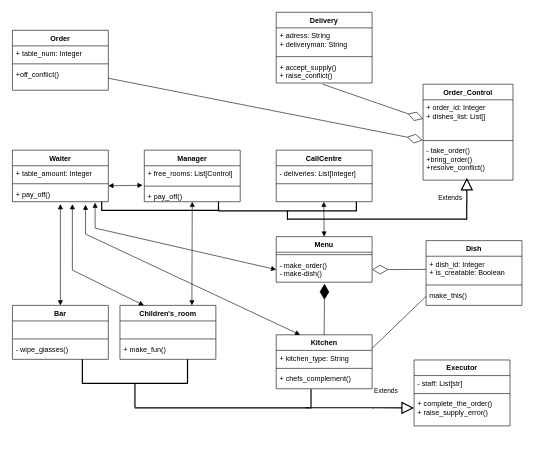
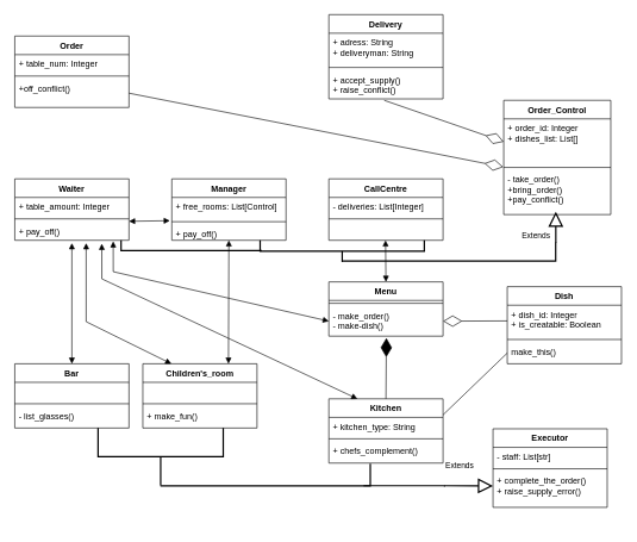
- <mxCell id="38" value="- take_order()&#10;+bring_order()&#10;+resolve_conflict()" style="text;strokeColor=none;fillColor=none;align=left;verticalAlign=top;spacingLeft=4;spacingRight=4;overflow=hidden;rotatable=0;points=[[0,0.5],[1,0.5]];portConstraint=eastwest;" parent="35" vertex="1"><mxGeometry y="98" width="150" height="62" as="geometry" /></mxCell>
+ <mxCell id="38" value="- take_order()&#10;+bring_order()&#10;+pay_conflict()" style="text;strokeColor=none;fillColor=none;align=left;verticalAlign=top;spacingLeft=4;spacingRight=4;overflow=hidden;rotatable=0;points=[[0,0.5],[1,0.5]];portConstraint=eastwest;" parent="35" vertex="1"><mxGeometry y="98" width="150" height="62" as="geometry" /></mxCell>
- <mxCell id="9" value="- wipe_glasses()" style="text;strokeColor=none;fillColor=none;align=left;verticalAlign=top;spacingLeft=4;spacingRight=4;overflow=hidden;rotatable=0;points=[[0,0.5],[1,0.5]];portConstraint=eastwest;" parent="6" vertex="1"><mxGeometry y="60" width="160" height="30" as="geometry" /></mxCell>
+ <mxCell id="9" value="- list_glasses()" style="text;strokeColor=none;fillColor=none;align=left;verticalAlign=top;spacingLeft=4;spacingRight=4;overflow=hidden;rotatable=0;points=[[0,0.5],[1,0.5]];portConstraint=eastwest;" parent="6" vertex="1"><mxGeometry y="60" width="160" height="30" as="geometry" /></mxCell>
